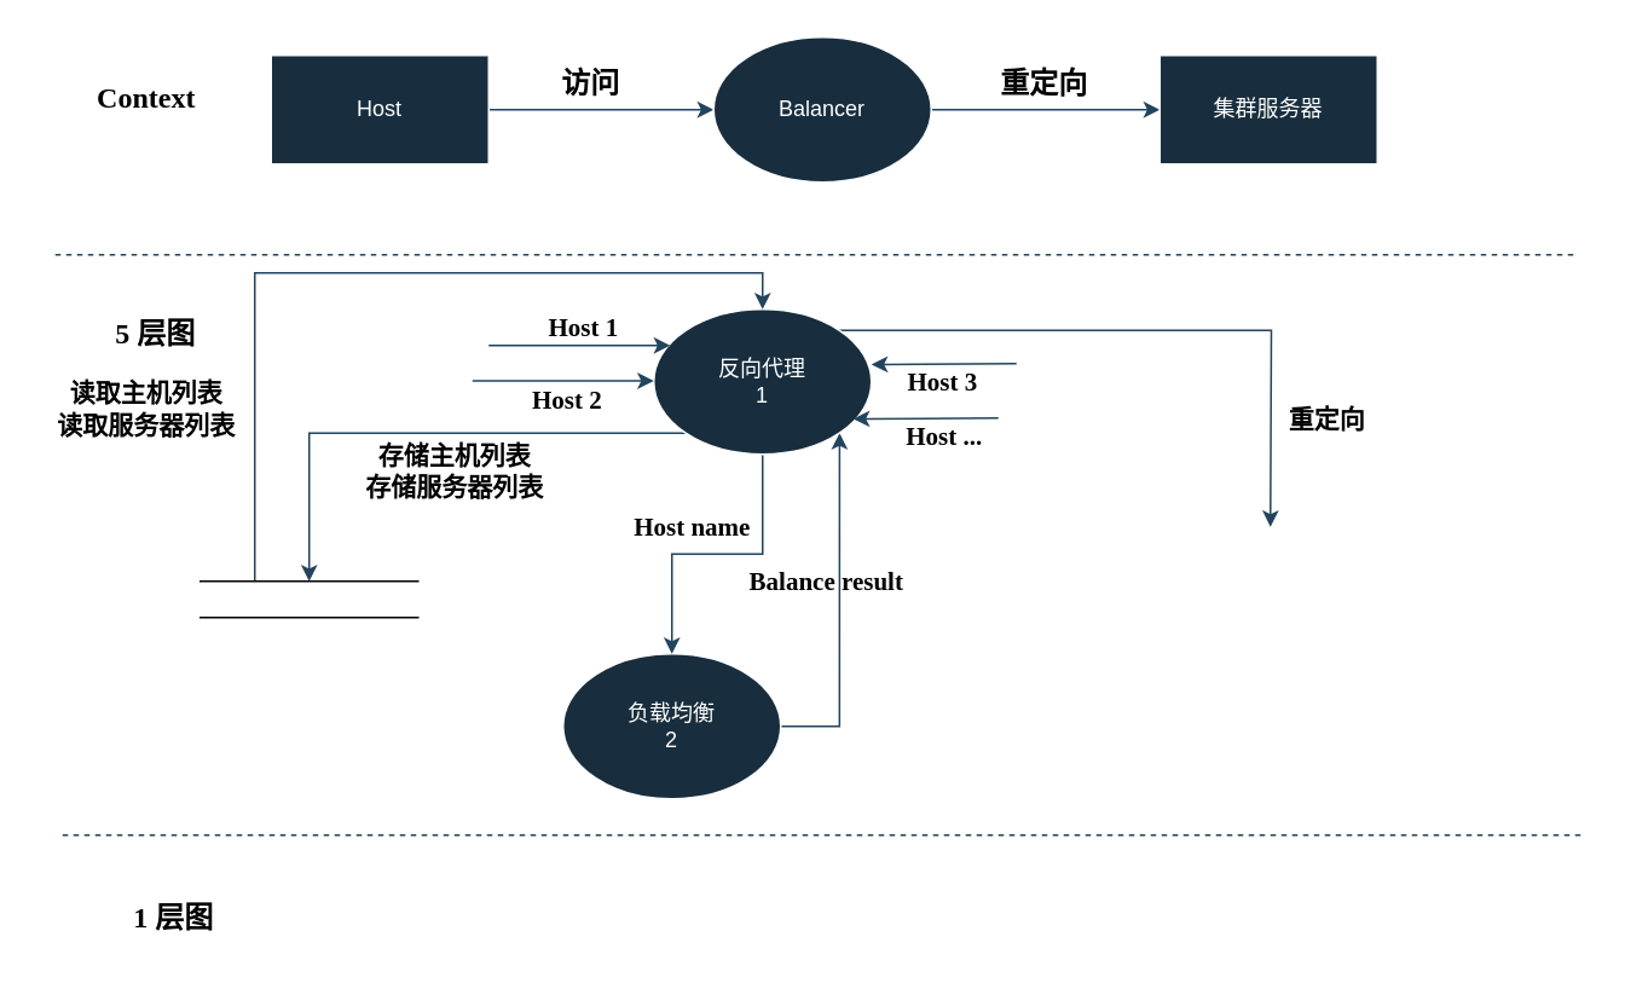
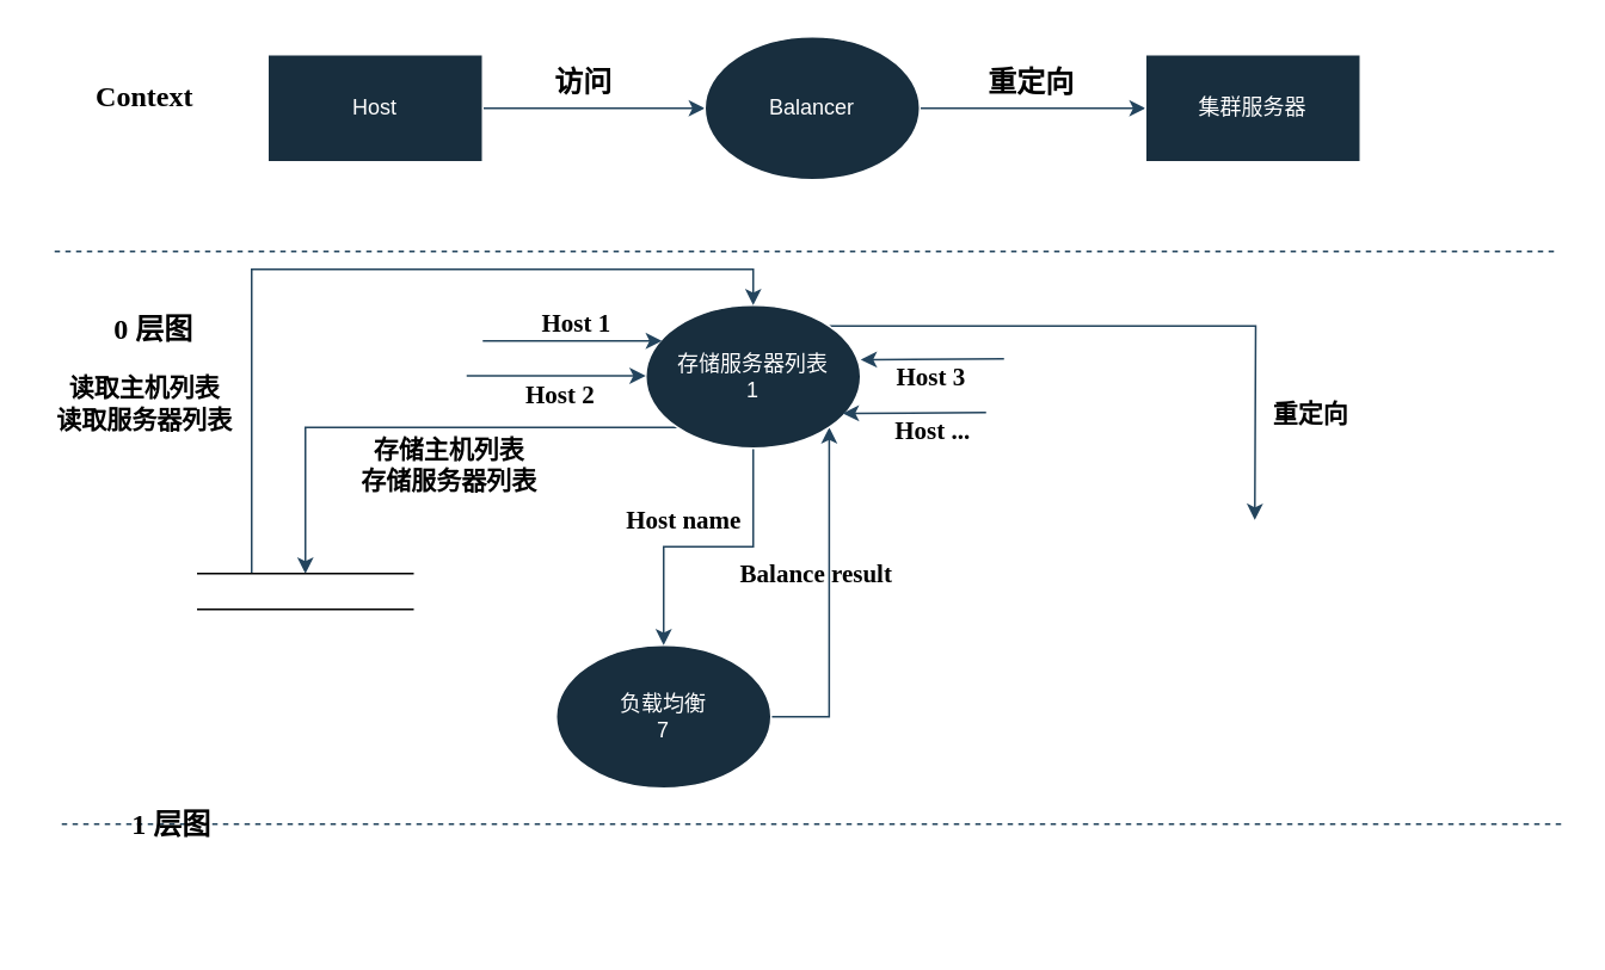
- <mxCell id="28" value="&lt;span&gt;&lt;font style=&quot;font-size: 16px;&quot;&gt;5 层图&lt;/font&gt;&lt;/span&gt;" style="text;html=1;align=center;verticalAlign=middle;resizable=0;points=[];autosize=1;strokeColor=none;fillColor=none;fontColor=#000000;fontFamily=宋体;fontStyle=1" vertex="1" parent="1"><mxGeometry x="50" y="168" width="70" height="30" as="geometry" /></mxCell>
+ <mxCell id="28" value="&lt;span&gt;&lt;font style=&quot;font-size: 16px;&quot;&gt;0 层图&lt;/font&gt;&lt;/span&gt;" style="text;html=1;align=center;verticalAlign=middle;resizable=0;points=[];autosize=1;strokeColor=none;fillColor=none;fontColor=#000000;fontFamily=宋体;fontStyle=1" vertex="1" parent="1"><mxGeometry x="50" y="168" width="70" height="30" as="geometry" /></mxCell>
- <mxCell id="17" value="反向代理&lt;br&gt;1" style="ellipse;whiteSpace=wrap;html=1;labelBackgroundColor=none;fillColor=#182E3E;strokeColor=#FFFFFF;fontColor=#FFFFFF;" vertex="1" parent="1"><mxGeometry x="360" y="170" width="120" height="80" as="geometry" /></mxCell>
+ <mxCell id="17" value="存储服务器列表&lt;br&gt;1" style="ellipse;whiteSpace=wrap;html=1;labelBackgroundColor=none;fillColor=#182E3E;strokeColor=#FFFFFF;fontColor=#FFFFFF;" vertex="1" parent="1"><mxGeometry x="360" y="170" width="120" height="80" as="geometry" /></mxCell>
- <mxCell id="11" value="负载均衡&lt;br&gt;2" style="ellipse;whiteSpace=wrap;html=1;labelBackgroundColor=none;fillColor=#182E3E;strokeColor=#FFFFFF;fontColor=#FFFFFF;" vertex="1" parent="1"><mxGeometry x="310" y="360" width="120" height="80" as="geometry" /></mxCell>
+ <mxCell id="11" value="负载均衡&lt;br&gt;7" style="ellipse;whiteSpace=wrap;html=1;labelBackgroundColor=none;fillColor=#182E3E;strokeColor=#FFFFFF;fontColor=#FFFFFF;" vertex="1" parent="1"><mxGeometry x="310" y="360" width="120" height="80" as="geometry" /></mxCell>
- <mxCell id="33" value="&lt;span&gt;&lt;font style=&quot;font-size: 16px;&quot;&gt;1 层图&lt;/font&gt;&lt;/span&gt;" style="text;html=1;align=center;verticalAlign=middle;resizable=0;points=[];autosize=1;strokeColor=none;fillColor=none;fontColor=#000000;fontFamily=宋体;fontStyle=1" vertex="1" parent="1"><mxGeometry x="60" y="490" width="70" height="30" as="geometry" /></mxCell>
+ <mxCell id="33" value="&lt;span&gt;&lt;font style=&quot;font-size: 16px;&quot;&gt;1 层图&lt;/font&gt;&lt;/span&gt;" style="text;html=1;align=center;verticalAlign=middle;resizable=0;points=[];autosize=1;strokeColor=none;fillColor=none;fontColor=#000000;fontFamily=宋体;fontStyle=1" vertex="1" parent="1"><mxGeometry x="60" y="445" width="70" height="30" as="geometry" /></mxCell>
